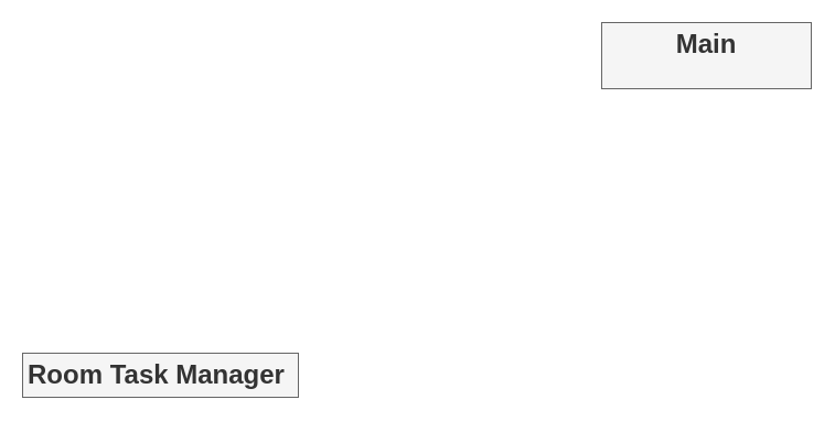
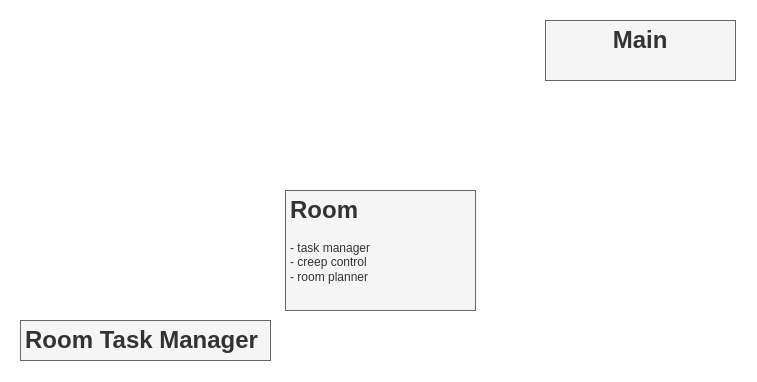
+ <mxCell id="3" value="&lt;h1&gt;Room&lt;/h1&gt;&lt;div&gt;- task manager&lt;/div&gt;&lt;div&gt;- creep control&lt;/div&gt;&lt;div&gt;- room planner&lt;/div&gt;" style="text;html=1;strokeColor=#666666;fillColor=#f5f5f5;spacing=5;spacingTop=-20;whiteSpace=wrap;overflow=hidden;rounded=0;fontColor=#333333;" vertex="1" parent="1"><mxGeometry x="285" y="190" width="190" height="120" as="geometry" /></mxCell>
